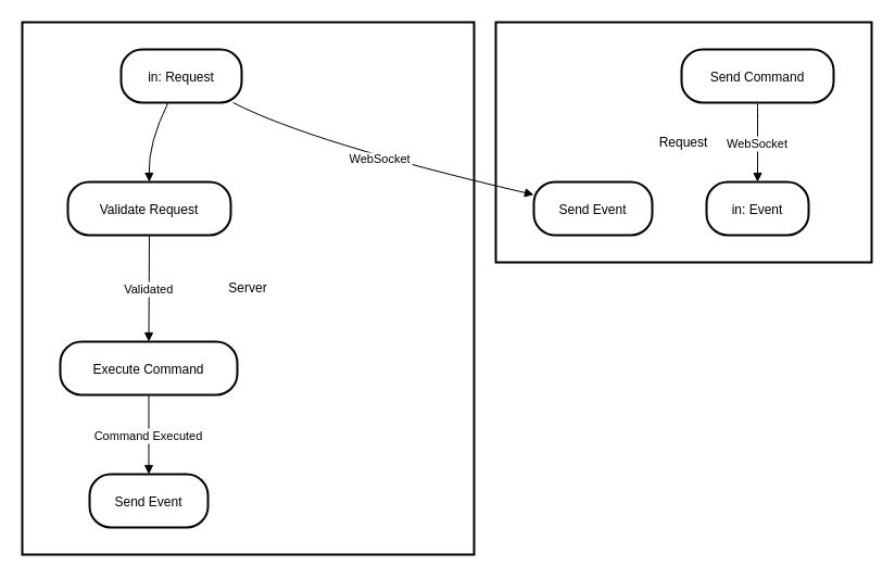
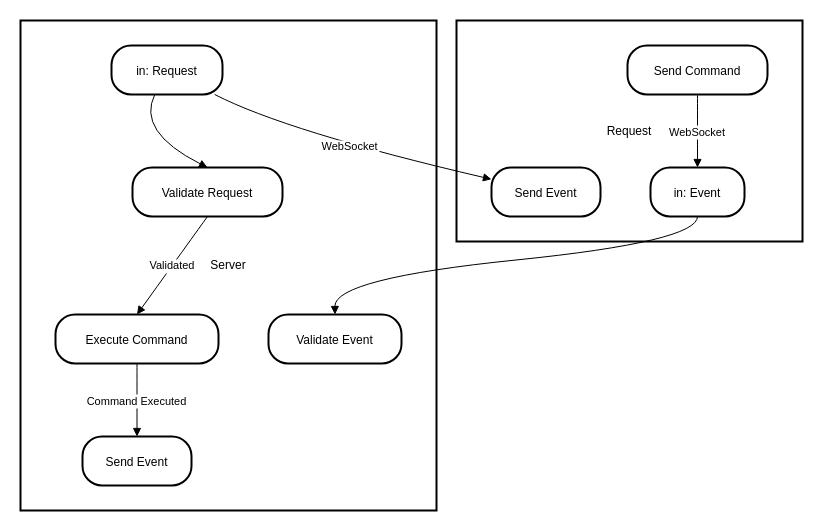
- <mxCell id="5" value="Validate Request" style="rounded=1;arcSize=40;strokeWidth=2" vertex="1" parent="1"><mxGeometry x="62" y="167" width="150" height="49" as="geometry" /></mxCell>
+ <mxCell id="5" value="Validate Request" style="rounded=1;arcSize=40;strokeWidth=2" vertex="1" parent="1"><mxGeometry x="132" y="167" width="150" height="49" as="geometry" /></mxCell>
+ <mxCell id="16" value="" style="curved=1;startArrow=none;endArrow=block;exitX=0.5;exitY=1;entryX=0.5;entryY=0;" edge="1" parent="1" source="9" target="10"><mxGeometry relative="1" as="geometry"><Array as="points"><mxPoint x="697" y="241" /><mxPoint x="334" y="278" /></Array></mxGeometry></mxCell>
+ <mxCell id="10" value="Validate Event" style="rounded=1;arcSize=40;strokeWidth=2" vertex="1" parent="1"><mxGeometry x="268" y="314" width="133" height="49" as="geometry" /></mxCell>
